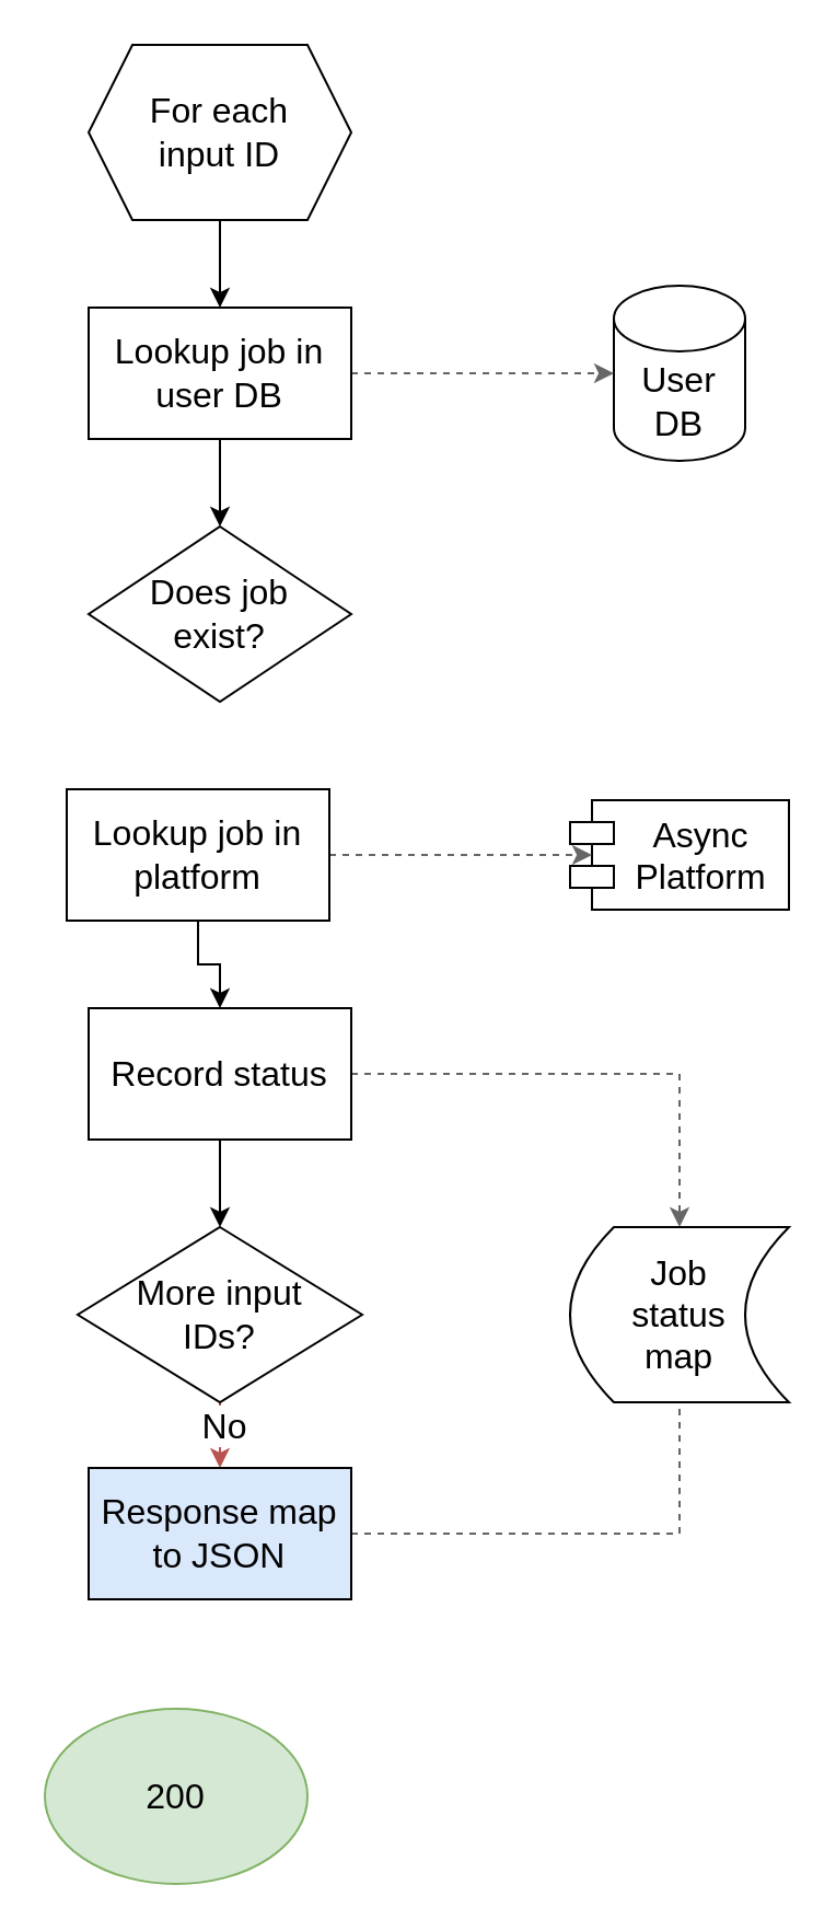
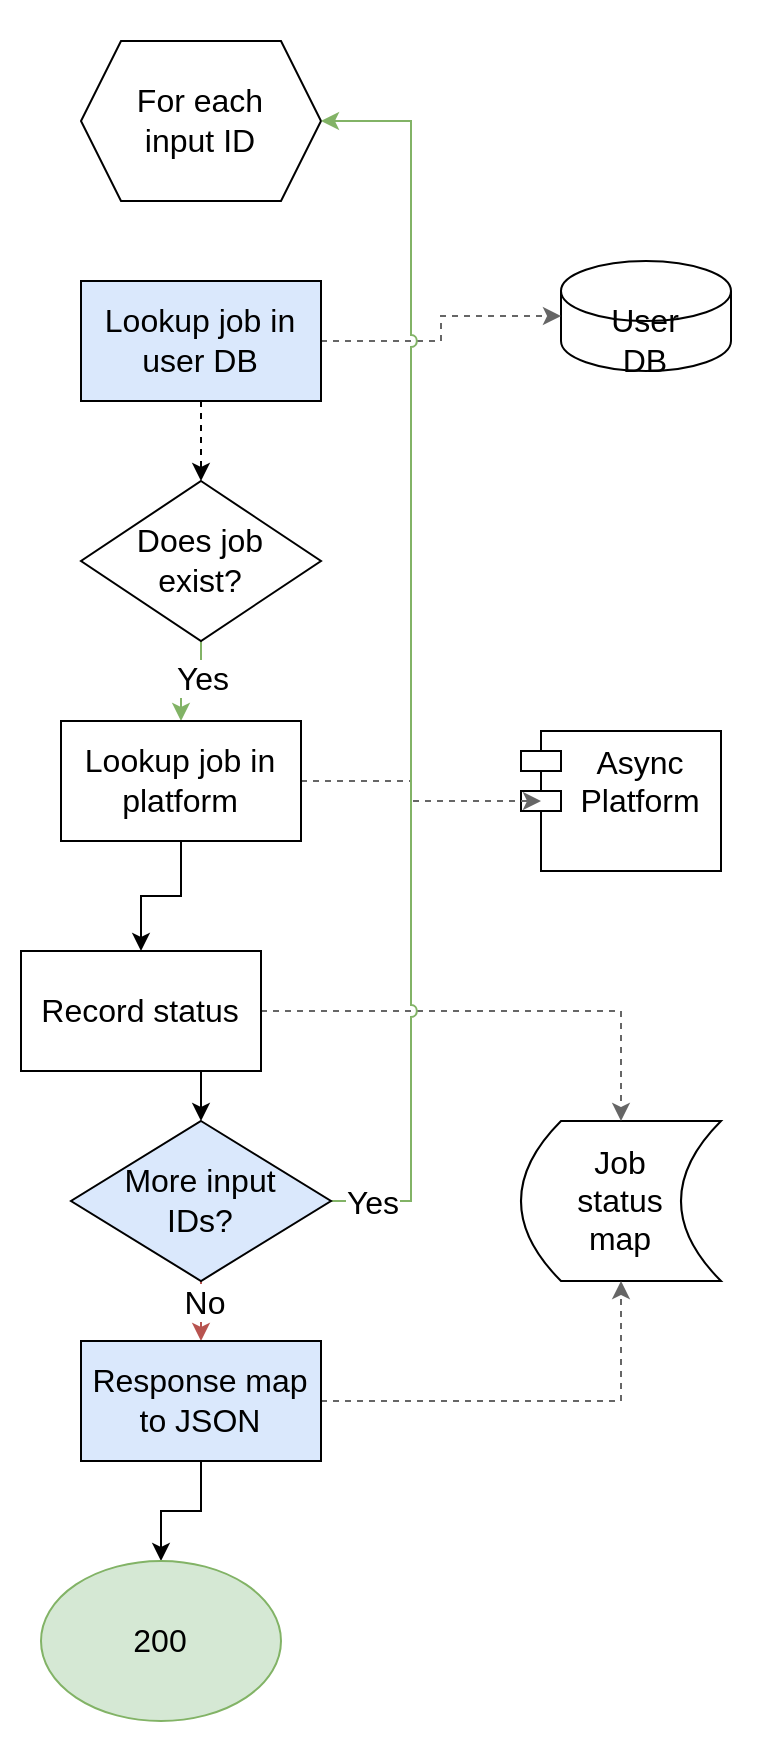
- <mxCell id="2" style="edgeStyle=orthogonalEdgeStyle;rounded=0;orthogonalLoop=1;jettySize=auto;html=1;exitX=0.5;exitY=1;exitDx=0;exitDy=0;entryX=0.5;entryY=0;entryDx=0;entryDy=0;fontSize=16;" edge="1" parent="1" source="3" target="7"><mxGeometry relative="1" as="geometry" /></mxCell>
- <mxCell id="7" value="Lookup job in user DB" style="rounded=0;whiteSpace=wrap;html=1;fontSize=16;" vertex="1" parent="1"><mxGeometry x="40" y="140" width="120" height="60" as="geometry" /></mxCell>
+ <mxCell id="7" value="Lookup job in user DB" style="rounded=0;whiteSpace=wrap;html=1;fontSize=16;fillColor=#dae8fc;" vertex="1" parent="1"><mxGeometry x="40" y="140" width="120" height="60" as="geometry" /></mxCell>
- <mxCell id="4" value="User&lt;br&gt;DB" style="shape=cylinder3;whiteSpace=wrap;html=1;boundedLbl=1;backgroundOutline=1;size=15;fontSize=16;" vertex="1" parent="1"><mxGeometry x="280" y="130" width="60" height="80" as="geometry" /></mxCell>
+ <mxCell id="4" value="User&lt;br&gt;DB" style="shape=cylinder3;whiteSpace=wrap;html=1;boundedLbl=1;backgroundOutline=1;size=15;fontSize=16;" vertex="1" parent="1"><mxGeometry x="280" y="130" width="85" height="55" as="geometry" /></mxCell>
+ <mxCell id="21" style="edgeStyle=orthogonalEdgeStyle;rounded=0;orthogonalLoop=1;jettySize=auto;html=1;exitX=1;exitY=0.5;exitDx=0;exitDy=0;entryX=1;entryY=0.5;entryDx=0;entryDy=0;fontSize=16;jumpStyle=arc;fillColor=#d5e8d4;strokeColor=#82b366;" edge="1" parent="1" source="23" target="3"><mxGeometry relative="1" as="geometry"><Array as="points"><mxPoint x="205" y="600" /><mxPoint x="205" y="60" /></Array></mxGeometry></mxCell>
+ <mxCell id="22" value="Yes" style="edgeLabel;html=1;align=center;verticalAlign=middle;resizable=0;points=[];fontSize=16;" vertex="1" connectable="0" parent="21"><mxGeometry x="-0.949" y="-1" relative="1" as="geometry"><mxPoint x="4" y="-1" as="offset" /></mxGeometry></mxCell>
- <mxCell id="5" style="edgeStyle=orthogonalEdgeStyle;rounded=0;orthogonalLoop=1;jettySize=auto;html=1;exitX=0.5;exitY=1;exitDx=0;exitDy=0;entryX=0.5;entryY=0;entryDx=0;entryDy=0;fontSize=16;" edge="1" parent="1" source="7" target="10"><mxGeometry relative="1" as="geometry" /></mxCell>
+ <mxCell id="5" style="edgeStyle=orthogonalEdgeStyle;rounded=0;orthogonalLoop=1;jettySize=auto;html=1;exitX=0.5;exitY=1;exitDx=0;exitDy=0;entryX=0.5;entryY=0;entryDx=0;entryDy=0;fontSize=16;dashed=1;" edge="1" parent="1" source="7" target="10"><mxGeometry relative="1" as="geometry" /></mxCell>
+ <mxCell id="8" style="edgeStyle=orthogonalEdgeStyle;rounded=0;orthogonalLoop=1;jettySize=auto;html=1;exitX=0.5;exitY=1;exitDx=0;exitDy=0;entryX=0.5;entryY=0;entryDx=0;entryDy=0;fontSize=16;fillColor=#d5e8d4;strokeColor=#82b366;" edge="1" parent="1" source="10" target="15"><mxGeometry relative="1" as="geometry" /></mxCell>
+ <mxCell id="9" value="Yes" style="edgeLabel;html=1;align=center;verticalAlign=middle;resizable=0;points=[];fontSize=16;" vertex="1" connectable="0" parent="8"><mxGeometry x="-0.3" relative="1" as="geometry"><mxPoint as="offset" /></mxGeometry></mxCell>
- <mxCell id="12" value="Async&#10;Platform" style="shape=module;align=left;spacingLeft=20;align=center;verticalAlign=top;fontSize=16;" vertex="1" parent="1"><mxGeometry x="260" y="365" width="100" height="50" as="geometry" /></mxCell>
+ <mxCell id="12" value="Async&#10;Platform" style="shape=module;align=left;spacingLeft=20;align=center;verticalAlign=top;fontSize=16;" vertex="1" parent="1"><mxGeometry x="260" y="365" width="100" height="70" as="geometry" /></mxCell>
- <mxCell id="18" value="Record status" style="rounded=0;whiteSpace=wrap;html=1;fontSize=16;" vertex="1" parent="1"><mxGeometry x="40" y="460" width="120" height="60" as="geometry" /></mxCell>
+ <mxCell id="18" value="Record status" style="rounded=0;whiteSpace=wrap;html=1;fontSize=16;" vertex="1" parent="1"><mxGeometry x="10" y="475" width="120" height="60" as="geometry" /></mxCell>
- <mxCell id="23" value="More input&lt;br&gt;IDs?" style="rhombus;whiteSpace=wrap;html=1;fontSize=16;" vertex="1" parent="1"><mxGeometry x="35" y="560" width="130" height="80" as="geometry" /></mxCell>
+ <mxCell id="23" value="More input&lt;br&gt;IDs?" style="rhombus;whiteSpace=wrap;html=1;fontSize=16;fillColor=#dae8fc;" vertex="1" parent="1"><mxGeometry x="35" y="560" width="130" height="80" as="geometry" /></mxCell>
- <mxCell id="24" style="edgeStyle=orthogonalEdgeStyle;rounded=0;orthogonalLoop=1;jettySize=auto;html=1;exitX=1;exitY=0.5;exitDx=0;exitDy=0;entryX=0.5;entryY=1;entryDx=0;entryDy=0;fontSize=16;fillColor=#f5f5f5;strokeColor=#666666;gradientColor=#b3b3b3;dashed=1;endArrow=none;" edge="1" parent="1" source="26" target="11"><mxGeometry relative="1" as="geometry" /></mxCell>
+ <mxCell id="24" style="edgeStyle=orthogonalEdgeStyle;rounded=0;orthogonalLoop=1;jettySize=auto;html=1;exitX=1;exitY=0.5;exitDx=0;exitDy=0;entryX=0.5;entryY=1;entryDx=0;entryDy=0;fontSize=16;fillColor=#f5f5f5;strokeColor=#666666;gradientColor=#b3b3b3;dashed=1;" edge="1" parent="1" source="26" target="11"><mxGeometry relative="1" as="geometry" /></mxCell>
+ <mxCell id="25" style="edgeStyle=orthogonalEdgeStyle;rounded=0;orthogonalLoop=1;jettySize=auto;html=1;exitX=0.5;exitY=1;exitDx=0;exitDy=0;entryX=0.5;entryY=0;entryDx=0;entryDy=0;fontSize=16;" edge="1" parent="1" source="26" target="27"><mxGeometry relative="1" as="geometry" /></mxCell>
